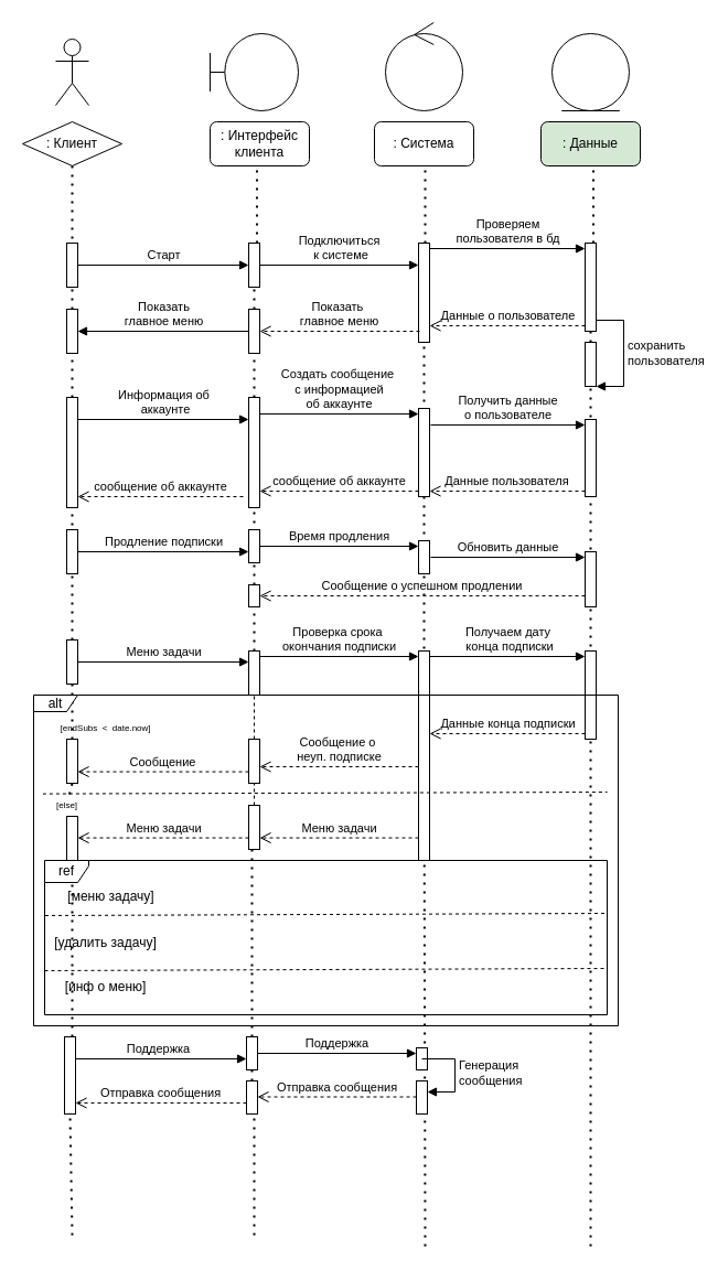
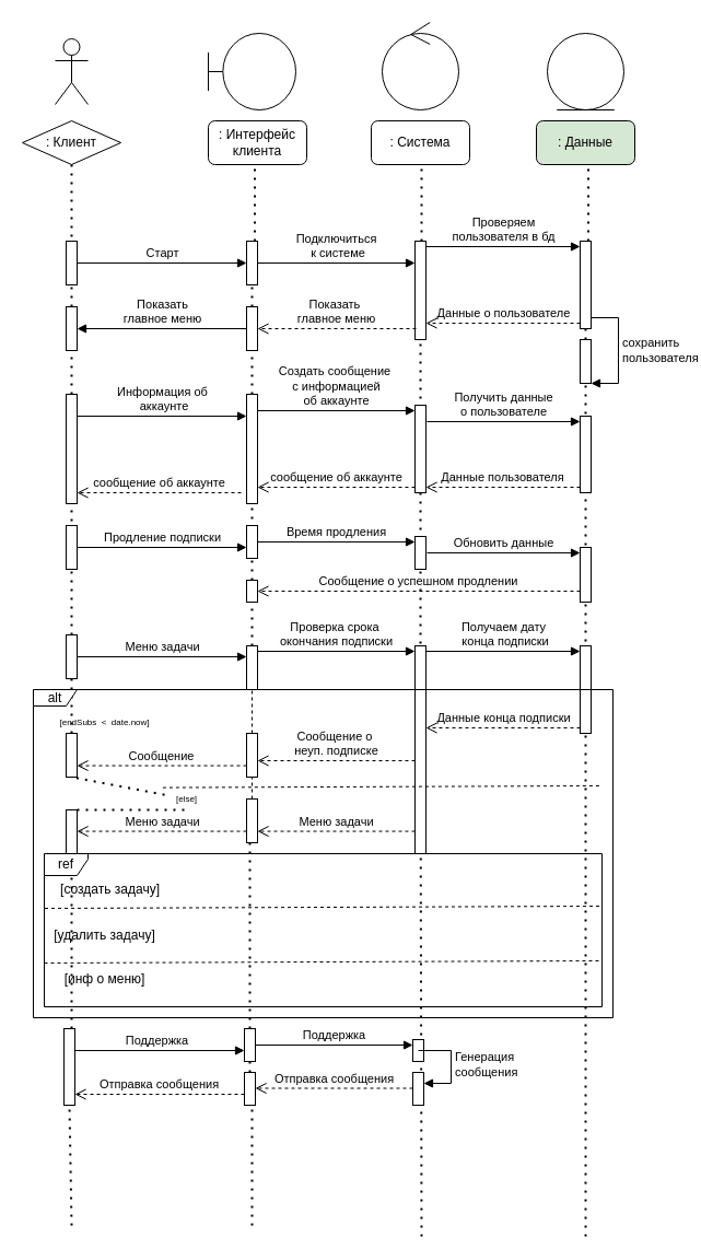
- <mxCell id="81" value="[else]" style="text;html=1;align=center;verticalAlign=middle;resizable=0;points=[];autosize=1;strokeColor=none;fillColor=none;fontSize=8;" parent="1" vertex="1"><mxGeometry x="40" y="720" width="40" height="20" as="geometry" /></mxCell>
+ <mxCell id="81" value="[else]" style="text;html=1;align=center;verticalAlign=middle;resizable=0;points=[];autosize=1;strokeColor=none;fillColor=none;fontSize=8;" parent="1" vertex="1"><mxGeometry x="150" y="720" width="40" height="20" as="geometry" /></mxCell>
- <mxCell id="83" value="[меню задачу]" style="text;html=1;align=center;verticalAlign=middle;resizable=0;points=[];autosize=1;strokeColor=none;fillColor=none;" parent="1" vertex="1"><mxGeometry x="40" y="798" width="120" height="30" as="geometry" /></mxCell>
+ <mxCell id="83" value="[создать задачу]" style="text;html=1;align=center;verticalAlign=middle;resizable=0;points=[];autosize=1;strokeColor=none;fillColor=none;" parent="1" vertex="1"><mxGeometry x="40" y="798" width="120" height="30" as="geometry" /></mxCell>
